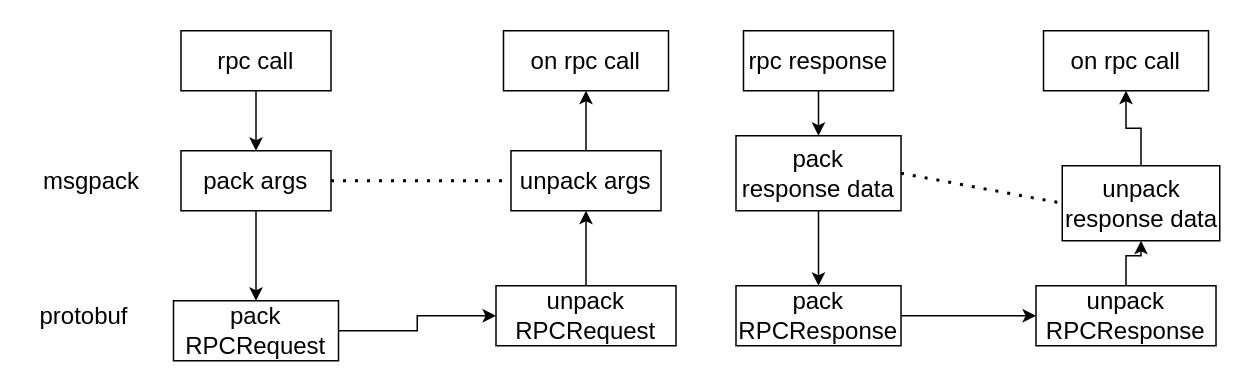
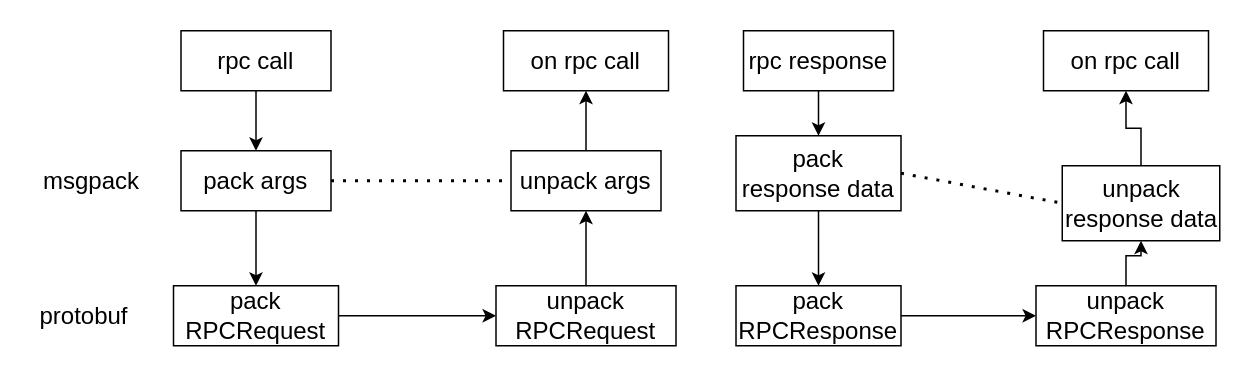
- <mxCell id="5" value="&lt;span style=&quot;font-size: 16px&quot;&gt;pack RPCRequest&lt;/span&gt;" style="rounded=0;whiteSpace=wrap;html=1;" parent="1" vertex="1"><mxGeometry x="115" y="200" width="110" height="40" as="geometry" /></mxCell>
+ <mxCell id="5" value="&lt;span style=&quot;font-size: 16px&quot;&gt;pack RPCRequest&lt;/span&gt;" style="rounded=0;whiteSpace=wrap;html=1;" parent="1" vertex="1"><mxGeometry x="115" y="190" width="110" height="40" as="geometry" /></mxCell>
